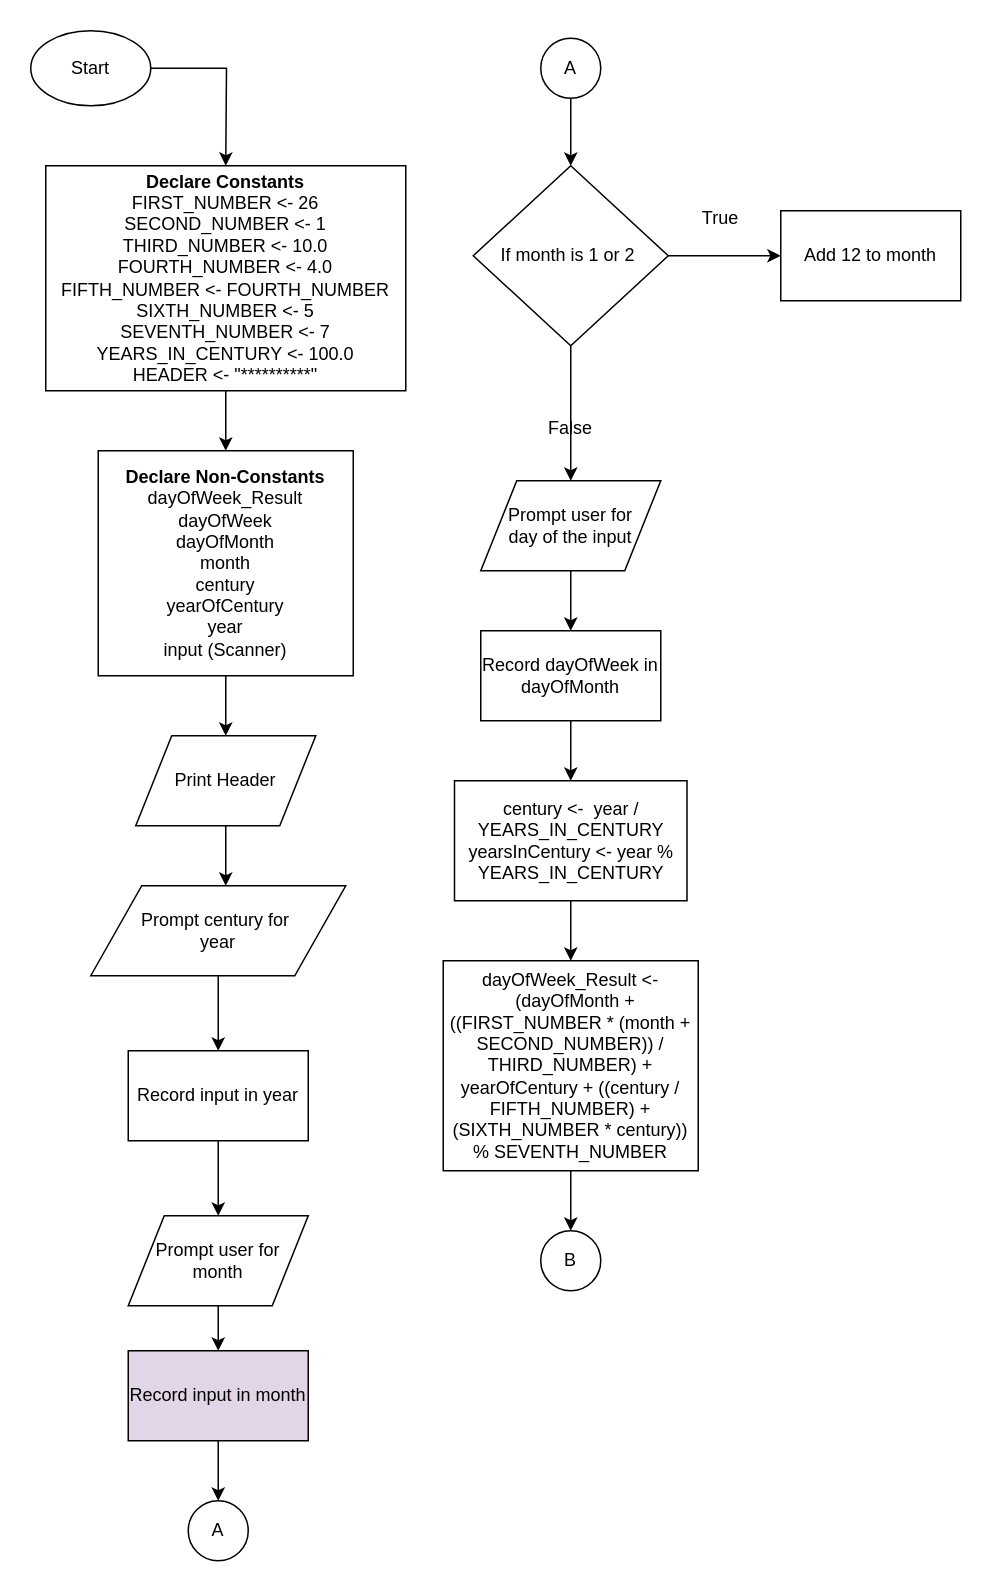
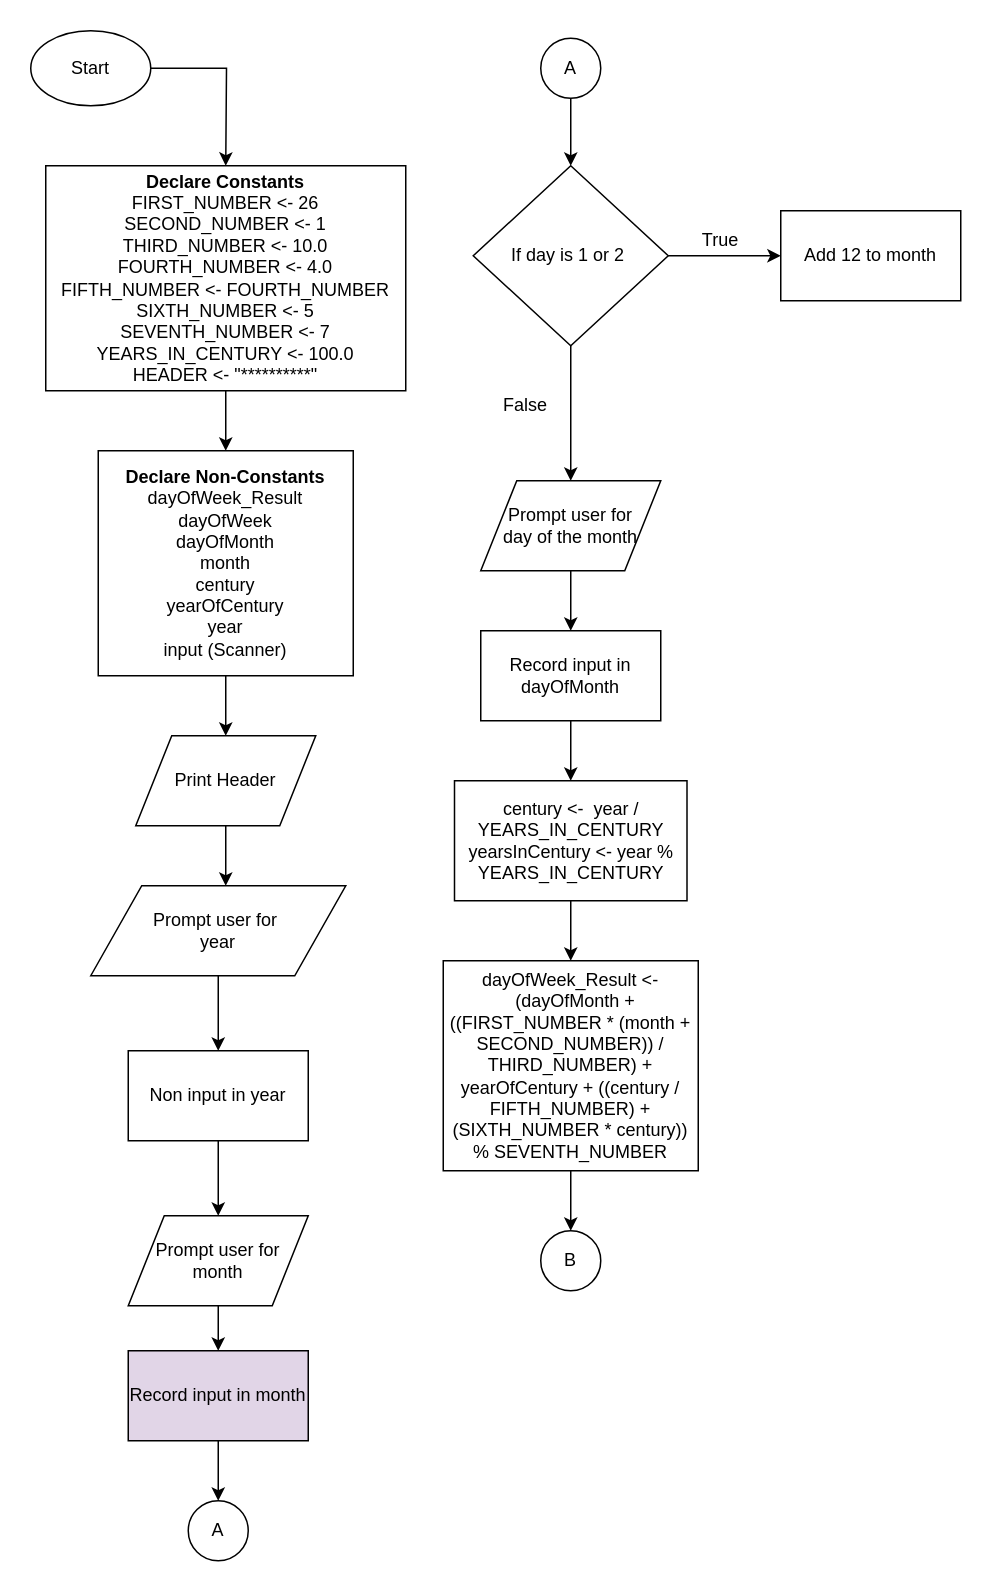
- <mxCell id="24" value="True" style="text;html=1;strokeColor=none;fillColor=none;align=center;verticalAlign=middle;whiteSpace=wrap;rounded=0;" vertex="1" parent="1"><mxGeometry x="460" y="135" width="40" height="20" as="geometry" /></mxCell>
+ <mxCell id="24" value="True" style="text;html=1;strokeColor=none;fillColor=none;align=center;verticalAlign=middle;whiteSpace=wrap;rounded=0;" vertex="1" parent="1"><mxGeometry x="460" y="150" width="40" height="20" as="geometry" /></mxCell>
- <mxCell id="23" value="If month is 1 or 2&amp;nbsp;" style="rhombus;whiteSpace=wrap;html=1;" vertex="1" parent="1"><mxGeometry x="315" y="110" width="130" height="120" as="geometry" /></mxCell>
+ <mxCell id="23" value="If day is 1 or 2&amp;nbsp;" style="rhombus;whiteSpace=wrap;html=1;" vertex="1" parent="1"><mxGeometry x="315" y="110" width="130" height="120" as="geometry" /></mxCell>
- <mxCell id="25" value="False" style="text;html=1;strokeColor=none;fillColor=none;align=center;verticalAlign=middle;whiteSpace=wrap;rounded=0;" vertex="1" parent="1"><mxGeometry x="360" y="275" width="40" height="20" as="geometry" /></mxCell>
+ <mxCell id="25" value="False" style="text;html=1;strokeColor=none;fillColor=none;align=center;verticalAlign=middle;whiteSpace=wrap;rounded=0;" vertex="1" parent="1"><mxGeometry x="330" y="260" width="40" height="20" as="geometry" /></mxCell>
- <mxCell id="28" value="Prompt user for&lt;br&gt;day of the input" style="shape=parallelogram;perimeter=parallelogramPerimeter;whiteSpace=wrap;html=1;" vertex="1" parent="1"><mxGeometry x="320" y="320" width="120" height="60" as="geometry" /></mxCell>
+ <mxCell id="28" value="Prompt user for&lt;br&gt;day of the month" style="shape=parallelogram;perimeter=parallelogramPerimeter;whiteSpace=wrap;html=1;" vertex="1" parent="1"><mxGeometry x="320" y="320" width="120" height="60" as="geometry" /></mxCell>
- <mxCell id="30" value="Record dayOfWeek in dayOfMonth" style="rounded=0;whiteSpace=wrap;html=1;" vertex="1" parent="1"><mxGeometry x="320" y="420" width="120" height="60" as="geometry" /></mxCell>
+ <mxCell id="30" value="Record input in dayOfMonth" style="rounded=0;whiteSpace=wrap;html=1;" vertex="1" parent="1"><mxGeometry x="320" y="420" width="120" height="60" as="geometry" /></mxCell>
- <mxCell id="11" value="Prompt century for&amp;nbsp;&lt;br&gt;year" style="shape=parallelogram;perimeter=parallelogramPerimeter;whiteSpace=wrap;html=1;" vertex="1" parent="1"><mxGeometry x="60" y="590" width="170" height="60" as="geometry" /></mxCell>
+ <mxCell id="11" value="Prompt user for&amp;nbsp;&lt;br&gt;year" style="shape=parallelogram;perimeter=parallelogramPerimeter;whiteSpace=wrap;html=1;" vertex="1" parent="1"><mxGeometry x="60" y="590" width="170" height="60" as="geometry" /></mxCell>
- <mxCell id="13" value="Record input in year" style="rounded=0;whiteSpace=wrap;html=1;" vertex="1" parent="1"><mxGeometry x="85" y="700" width="120" height="60" as="geometry" /></mxCell>
+ <mxCell id="13" value="Non input in year" style="rounded=0;whiteSpace=wrap;html=1;" vertex="1" parent="1"><mxGeometry x="85" y="700" width="120" height="60" as="geometry" /></mxCell>
